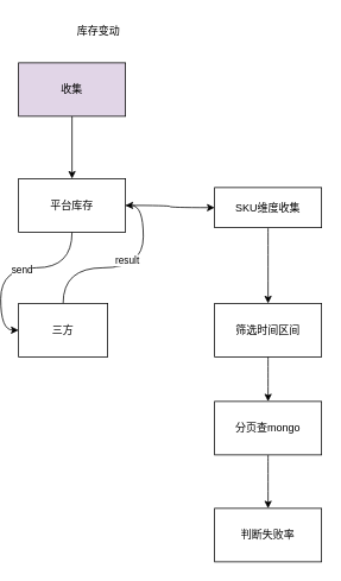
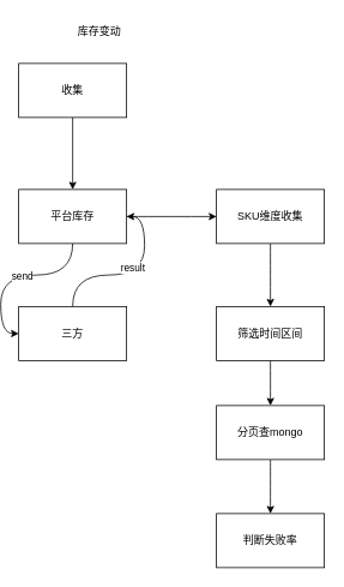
- <mxCell id="3" value="收集" style="rounded=0;whiteSpace=wrap;html=1;fillColor=#e1d5e7;" vertex="1" parent="1"><mxGeometry x="20" y="70" width="120" height="60" as="geometry" /></mxCell>
+ <mxCell id="3" value="收集" style="rounded=0;whiteSpace=wrap;html=1;" vertex="1" parent="1"><mxGeometry x="20" y="70" width="120" height="60" as="geometry" /></mxCell>
- <mxCell id="7" value="平台库存" style="rounded=0;whiteSpace=wrap;html=1;" vertex="1" parent="1"><mxGeometry x="20" y="200" width="120" height="60" as="geometry" /></mxCell>
+ <mxCell id="7" value="平台库存" style="rounded=0;whiteSpace=wrap;html=1;" vertex="1" parent="1"><mxGeometry x="20" y="210" width="120" height="60" as="geometry" /></mxCell>
- <mxCell id="13" value="SKU维度收集" style="rounded=0;whiteSpace=wrap;html=1;" vertex="1" parent="1"><mxGeometry x="240" y="210" width="120" height="45" as="geometry" /></mxCell>
+ <mxCell id="13" value="SKU维度收集" style="rounded=0;whiteSpace=wrap;html=1;" vertex="1" parent="1"><mxGeometry x="240" y="210" width="120" height="60" as="geometry" /></mxCell>
- <mxCell id="10" value="三方" style="rounded=0;whiteSpace=wrap;html=1;" vertex="1" parent="1"><mxGeometry x="20" y="340" width="100" height="60" as="geometry" /></mxCell>
+ <mxCell id="10" value="三方" style="rounded=0;whiteSpace=wrap;html=1;" vertex="1" parent="1"><mxGeometry x="20" y="340" width="120" height="60" as="geometry" /></mxCell>
